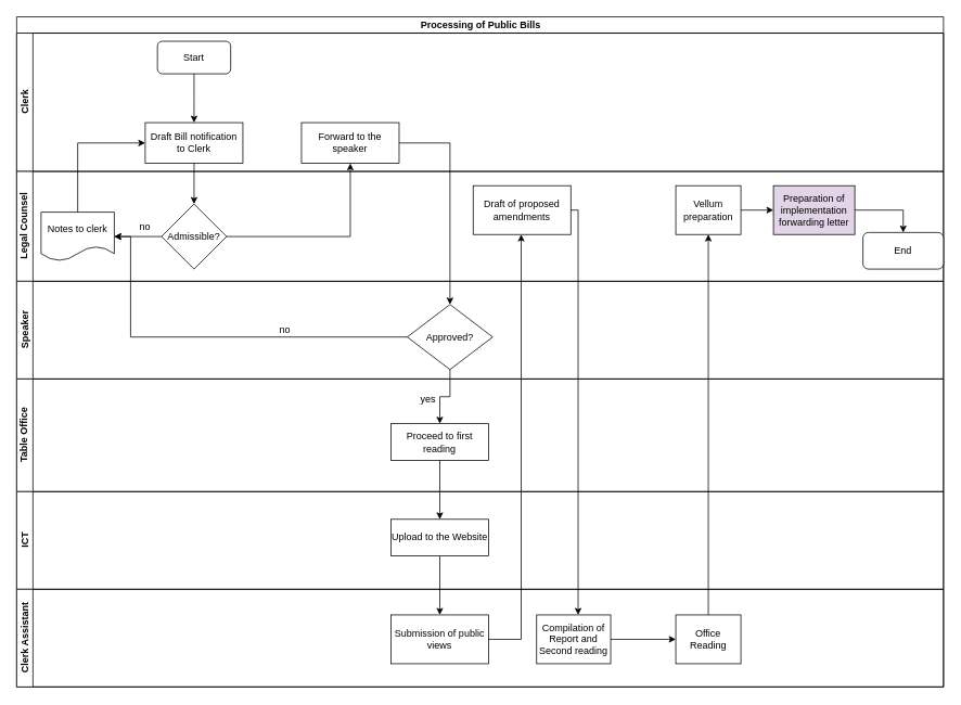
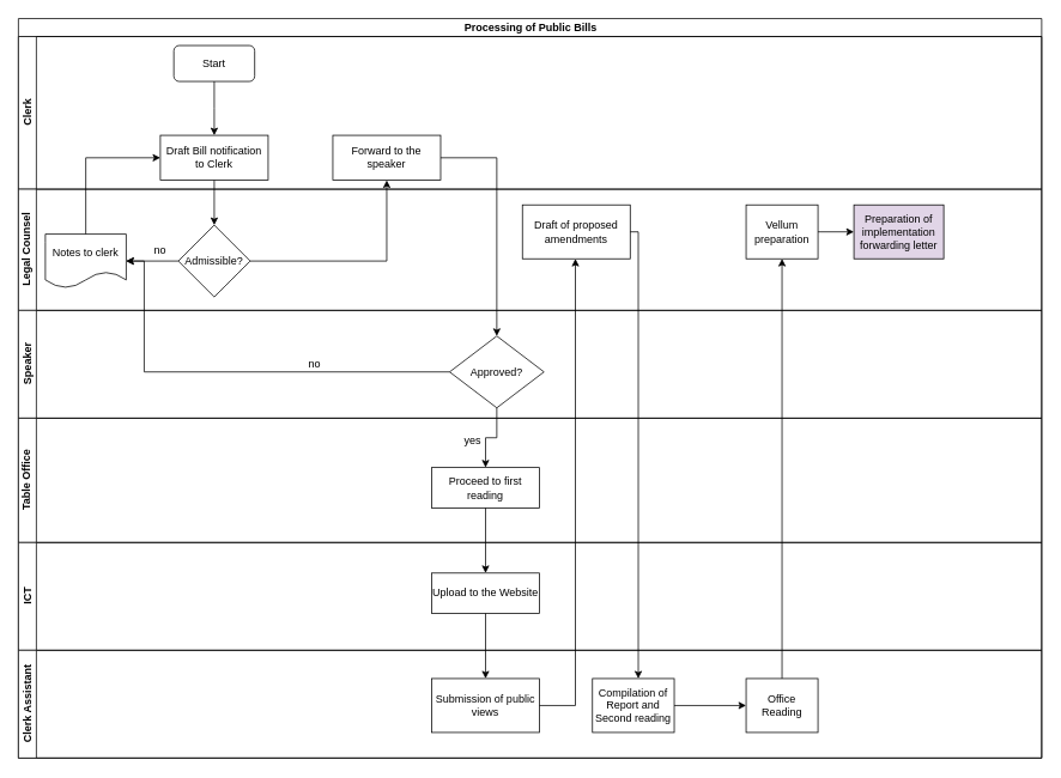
- <mxCell id="40" value="" style="edgeStyle=orthogonalEdgeStyle;rounded=0;orthogonalLoop=1;jettySize=auto;html=1;entryX=0.5;entryY=0;entryDx=0;entryDy=0;" edge="1" parent="1" source="41" target="14"><mxGeometry relative="1" as="geometry"><mxPoint x="1120" y="257.5" as="targetPoint" /></mxGeometry></mxCell>
- <mxCell id="14" value="End" style="rounded=1;whiteSpace=wrap;html=1;" vertex="1" parent="7"><mxGeometry x="1040" y="75" width="99" height="45" as="geometry" /></mxCell>
